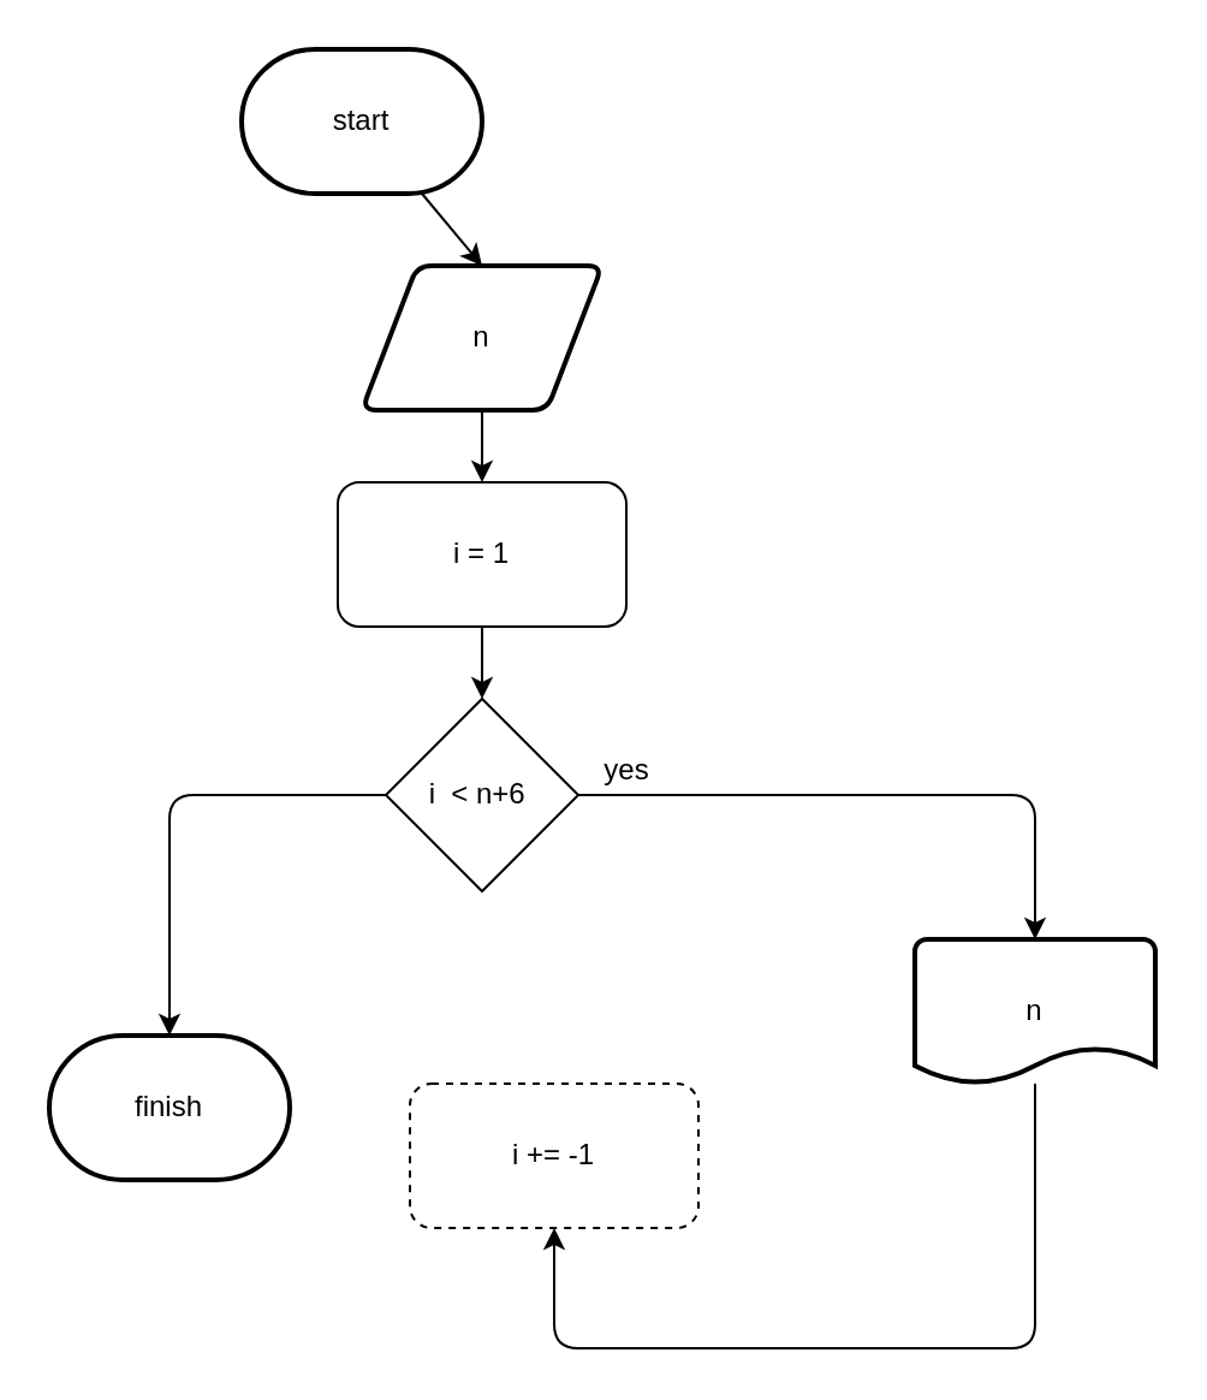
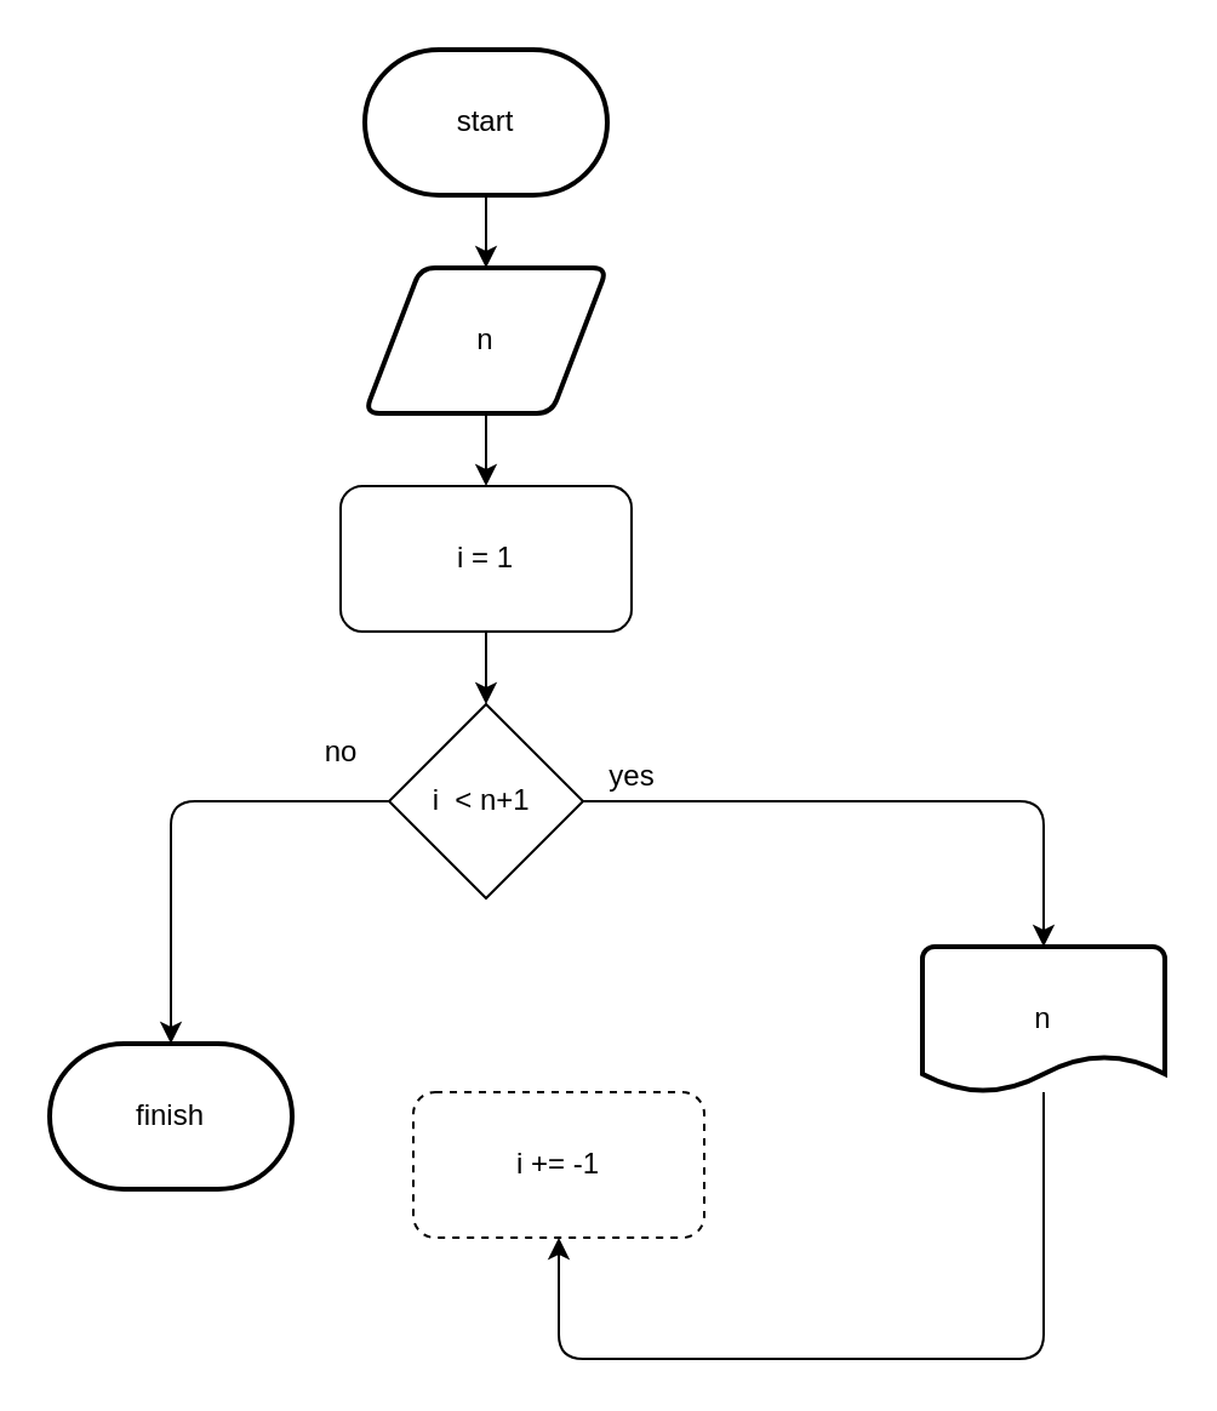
- <mxCell id="3" value="start" style="strokeWidth=2;html=1;shape=mxgraph.flowchart.terminator;whiteSpace=wrap;" parent="1" vertex="1"><mxGeometry x="100" y="20" width="100" height="60" as="geometry" /></mxCell>
+ <mxCell id="3" value="start" style="strokeWidth=2;html=1;shape=mxgraph.flowchart.terminator;whiteSpace=wrap;" parent="1" vertex="1"><mxGeometry x="150" y="20" width="100" height="60" as="geometry" /></mxCell>
+ <mxCell id="11" value="no" style="text;html=1;align=center;verticalAlign=middle;resizable=0;points=[];autosize=1;strokeColor=none;fillColor=none;" vertex="1" parent="1"><mxGeometry x="125" y="300" width="30" height="20" as="geometry" /></mxCell>
- <mxCell id="10" value="i&amp;nbsp; &amp;lt; n+6&amp;nbsp;" style="rhombus;whiteSpace=wrap;html=1;" vertex="1" parent="1"><mxGeometry x="160" y="290" width="80" height="80" as="geometry" /></mxCell>
+ <mxCell id="10" value="i&amp;nbsp; &amp;lt; n+1&amp;nbsp;" style="rhombus;whiteSpace=wrap;html=1;" vertex="1" parent="1"><mxGeometry x="160" y="290" width="80" height="80" as="geometry" /></mxCell>
